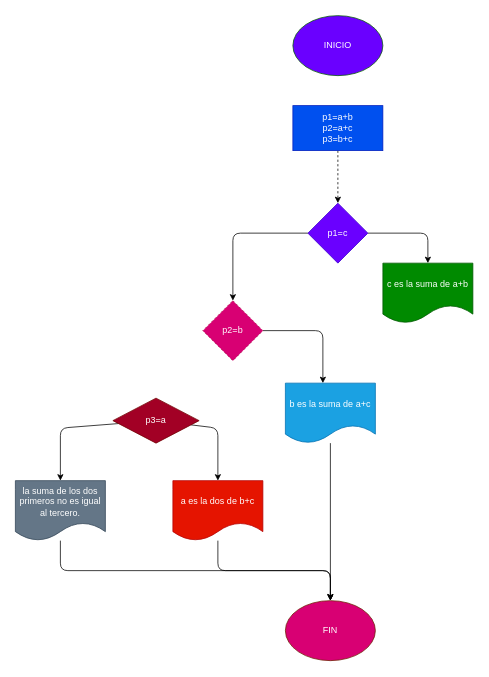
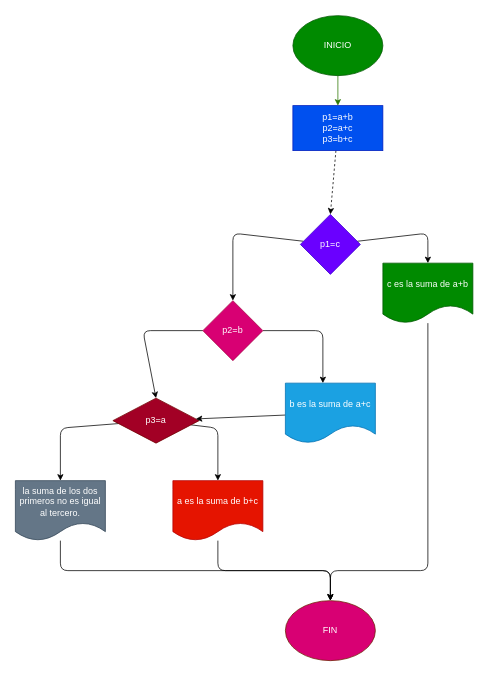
- <mxCell id="3" value="INICIO" style="ellipse;whiteSpace=wrap;html=1;fillColor=#6a00ff;fontColor=#ffffff;strokeColor=#005700;" parent="1" vertex="1"><mxGeometry x="390" y="20" width="120" height="80" as="geometry" /></mxCell>
+ <mxCell id="3" value="INICIO" style="ellipse;whiteSpace=wrap;html=1;fillColor=#008a00;fontColor=#ffffff;strokeColor=#005700;" parent="1" vertex="1"><mxGeometry x="390" y="20" width="120" height="80" as="geometry" /></mxCell>
+ <mxCell id="2" value="" style="edgeStyle=none;html=1;fillColor=#60a917;strokeColor=#2D7600;" parent="1" source="3" target="15" edge="1"><mxGeometry relative="1" as="geometry" /></mxCell>
- <mxCell id="6" value="p1=c" style="rhombus;whiteSpace=wrap;html=1;fillColor=#6a00ff;fontColor=#ffffff;strokeColor=#3700CC;" parent="1" vertex="1"><mxGeometry x="410" y="270" width="80" height="80" as="geometry" /></mxCell>
+ <mxCell id="6" value="p1=c" style="rhombus;whiteSpace=wrap;html=1;fillColor=#6a00ff;fontColor=#ffffff;strokeColor=#3700CC;" parent="1" vertex="1"><mxGeometry x="400" y="285" width="80" height="80" as="geometry" /></mxCell>
- <mxCell id="9" value="p2=b" style="rhombus;whiteSpace=wrap;html=1;fillColor=#d80073;fontColor=#ffffff;strokeColor=#A50040;dashed=1;" parent="1" vertex="1"><mxGeometry x="270" y="400" width="80" height="80" as="geometry" /></mxCell>
+ <mxCell id="9" value="p2=b" style="rhombus;whiteSpace=wrap;html=1;fillColor=#d80073;fontColor=#ffffff;strokeColor=#A50040;" parent="1" vertex="1"><mxGeometry x="270" y="400" width="80" height="80" as="geometry" /></mxCell>
+ <mxCell id="8" style="edgeStyle=none;html=1;entryX=0.5;entryY=0;entryDx=0;entryDy=0;" parent="1" source="9" target="12" edge="1"><mxGeometry relative="1" as="geometry"><Array as="points"><mxPoint x="190" y="440" /></Array></mxGeometry></mxCell>
+ <mxCell id="16" style="edgeStyle=none;html=1;entryX=0.5;entryY=0;entryDx=0;entryDy=0;" parent="1" source="17" target="13" edge="1"><mxGeometry relative="1" as="geometry"><Array as="points"><mxPoint x="570" y="760" /><mxPoint x="440" y="760" /></Array></mxGeometry></mxCell>
- <mxCell id="21" value="a es la dos de b+c" style="shape=document;whiteSpace=wrap;html=1;boundedLbl=1;fillColor=#e51400;fontColor=#ffffff;strokeColor=#B20000;" parent="1" vertex="1"><mxGeometry x="230" y="640" width="120" height="80" as="geometry" /></mxCell>
+ <mxCell id="21" value="a es la suma de b+c" style="shape=document;whiteSpace=wrap;html=1;boundedLbl=1;fillColor=#e51400;fontColor=#ffffff;strokeColor=#B20000;" parent="1" vertex="1"><mxGeometry x="230" y="640" width="120" height="80" as="geometry" /></mxCell>
- <mxCell id="18" style="edgeStyle=none;html=1;entryX=0.5;entryY=0;entryDx=0;entryDy=0;" parent="1" source="19" target="13" edge="1"><mxGeometry relative="1" as="geometry" /></mxCell>
+ <mxCell id="18" style="edgeStyle=none;html=1;" parent="1" source="19" target="12" edge="1"><mxGeometry relative="1" as="geometry" /></mxCell>
